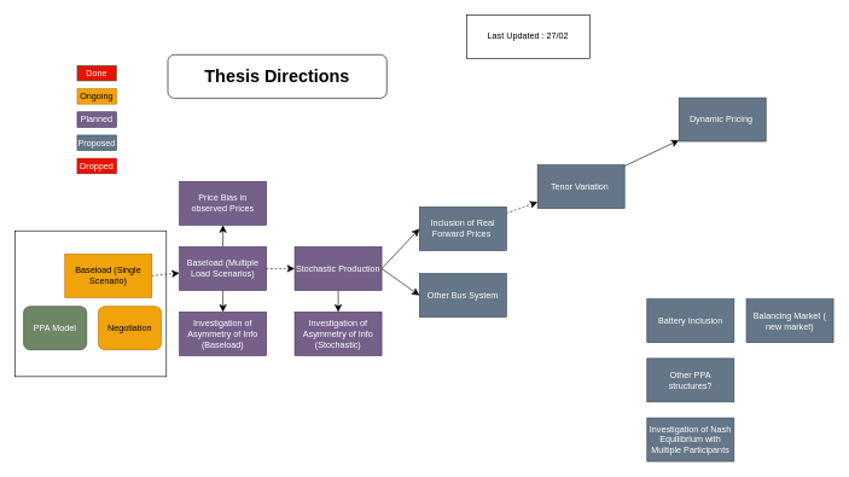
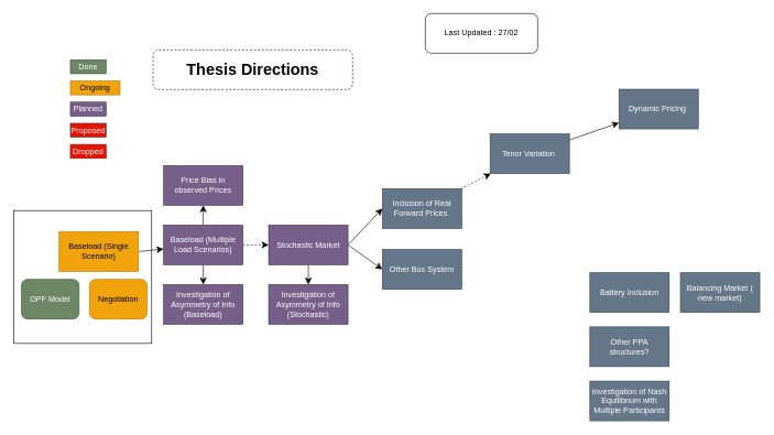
- <mxCell id="25" value="Last Updated : 27/02" style="rounded=0;whiteSpace=wrap;html=1;" vertex="1" parent="1"><mxGeometry x="643" y="20" width="170" height="60" as="geometry" /></mxCell>
+ <mxCell id="25" value="Last Updated : 27/02" style="whiteSpace=wrap;html=1;rounded=1;" vertex="1" parent="1"><mxGeometry x="643" y="20" width="170" height="60" as="geometry" /></mxCell>
- <mxCell id="15" value="Done" style="rounded=0;whiteSpace=wrap;html=1;fillColor=#e51400;fontColor=#ffffff;strokeColor=#3A5431;" vertex="1" parent="1"><mxGeometry x="106" y="90" width="54" height="21" as="geometry" /></mxCell>
+ <mxCell id="15" value="Done" style="rounded=0;whiteSpace=wrap;html=1;fillColor=#6d8764;fontColor=#ffffff;strokeColor=#3A5431;" vertex="1" parent="1"><mxGeometry x="106" y="90" width="54" height="21" as="geometry" /></mxCell>
- <mxCell id="20" value="&lt;h1&gt;Thesis Directions&lt;/h1&gt;" style="rounded=1;whiteSpace=wrap;html=1;" vertex="1" parent="1"><mxGeometry x="231" y="75" width="302" height="60" as="geometry" /></mxCell>
+ <mxCell id="20" value="&lt;h1&gt;Thesis Directions&lt;/h1&gt;" style="rounded=1;whiteSpace=wrap;html=1;dashed=1;" vertex="1" parent="1"><mxGeometry x="231" y="75" width="302" height="60" as="geometry" /></mxCell>
- <mxCell id="14" value="Ongoing" style="rounded=0;whiteSpace=wrap;html=1;fillColor=#f0a30a;fontColor=#000000;strokeColor=#BD7000;" vertex="1" parent="1"><mxGeometry x="106" y="122" width="54" height="21" as="geometry" /></mxCell>
+ <mxCell id="14" value="Ongoing" style="rounded=0;whiteSpace=wrap;html=1;fillColor=#f0a30a;fontColor=#000000;strokeColor=#BD7000;" vertex="1" parent="1"><mxGeometry x="106" y="122" width="75" height="21" as="geometry" /></mxCell>
- <mxCell id="17" value="Proposed" style="rounded=0;whiteSpace=wrap;html=1;fillColor=#647687;fontColor=#ffffff;strokeColor=#314354;" vertex="1" parent="1"><mxGeometry x="106" y="186" width="54" height="21" as="geometry" /></mxCell>
+ <mxCell id="17" value="Proposed" style="rounded=0;whiteSpace=wrap;html=1;fillColor=#e51400;fontColor=#ffffff;strokeColor=#314354;" vertex="1" parent="1"><mxGeometry x="106" y="186" width="54" height="21" as="geometry" /></mxCell>
- <mxCell id="24" value="Tenor Variation&amp;nbsp;" style="rounded=0;whiteSpace=wrap;html=1;fillColor=#647687;fontColor=#ffffff;strokeColor=#314354;" vertex="1" parent="1"><mxGeometry x="741" y="227" width="120" height="60" as="geometry" /></mxCell>
+ <mxCell id="24" value="Tenor Variation&amp;nbsp;" style="rounded=0;whiteSpace=wrap;html=1;fillColor=#647687;fontColor=#ffffff;strokeColor=#314354;" vertex="1" parent="1"><mxGeometry x="741" y="202" width="120" height="60" as="geometry" /></mxCell>
- <mxCell id="11" value="Stochastic Production" style="rounded=0;whiteSpace=wrap;html=1;fillColor=#76608a;fontColor=#ffffff;strokeColor=#432D57;" vertex="1" parent="1"><mxGeometry x="406" y="340" width="120" height="60" as="geometry" /></mxCell>
+ <mxCell id="11" value="Stochastic Market" style="rounded=0;whiteSpace=wrap;html=1;fillColor=#76608a;fontColor=#ffffff;strokeColor=#432D57;" vertex="1" parent="1"><mxGeometry x="406" y="340" width="120" height="60" as="geometry" /></mxCell>
- <mxCell id="2" value="" style="edgeStyle=none;curved=1;rounded=0;orthogonalLoop=1;jettySize=auto;html=1;fontSize=12;startSize=8;endSize=8;exitX=1;exitY=0.5;exitDx=0;exitDy=0;dashed=1;" edge="1" parent="1" source="3" target="7"><mxGeometry relative="1" as="geometry"><mxPoint x="212" y="436.091" as="sourcePoint" /></mxGeometry></mxCell>
+ <mxCell id="2" value="" style="edgeStyle=none;curved=1;rounded=0;orthogonalLoop=1;jettySize=auto;html=1;fontSize=12;startSize=8;endSize=8;exitX=1;exitY=0.5;exitDx=0;exitDy=0;" edge="1" parent="1" source="3" target="7"><mxGeometry relative="1" as="geometry"><mxPoint x="212" y="436.091" as="sourcePoint" /></mxGeometry></mxCell>
- <mxCell id="33" value="PPA Model" style="rounded=1;whiteSpace=wrap;html=1;fillColor=#6d8764;fontColor=#ffffff;strokeColor=#3A5431;" vertex="1" parent="1"><mxGeometry x="32" y="422" width="87" height="60" as="geometry" /></mxCell>
+ <mxCell id="33" value="OPF Model" style="rounded=1;whiteSpace=wrap;html=1;fillColor=#6d8764;fontColor=#ffffff;strokeColor=#3A5431;" vertex="1" parent="1"><mxGeometry x="32" y="422" width="87" height="60" as="geometry" /></mxCell>
